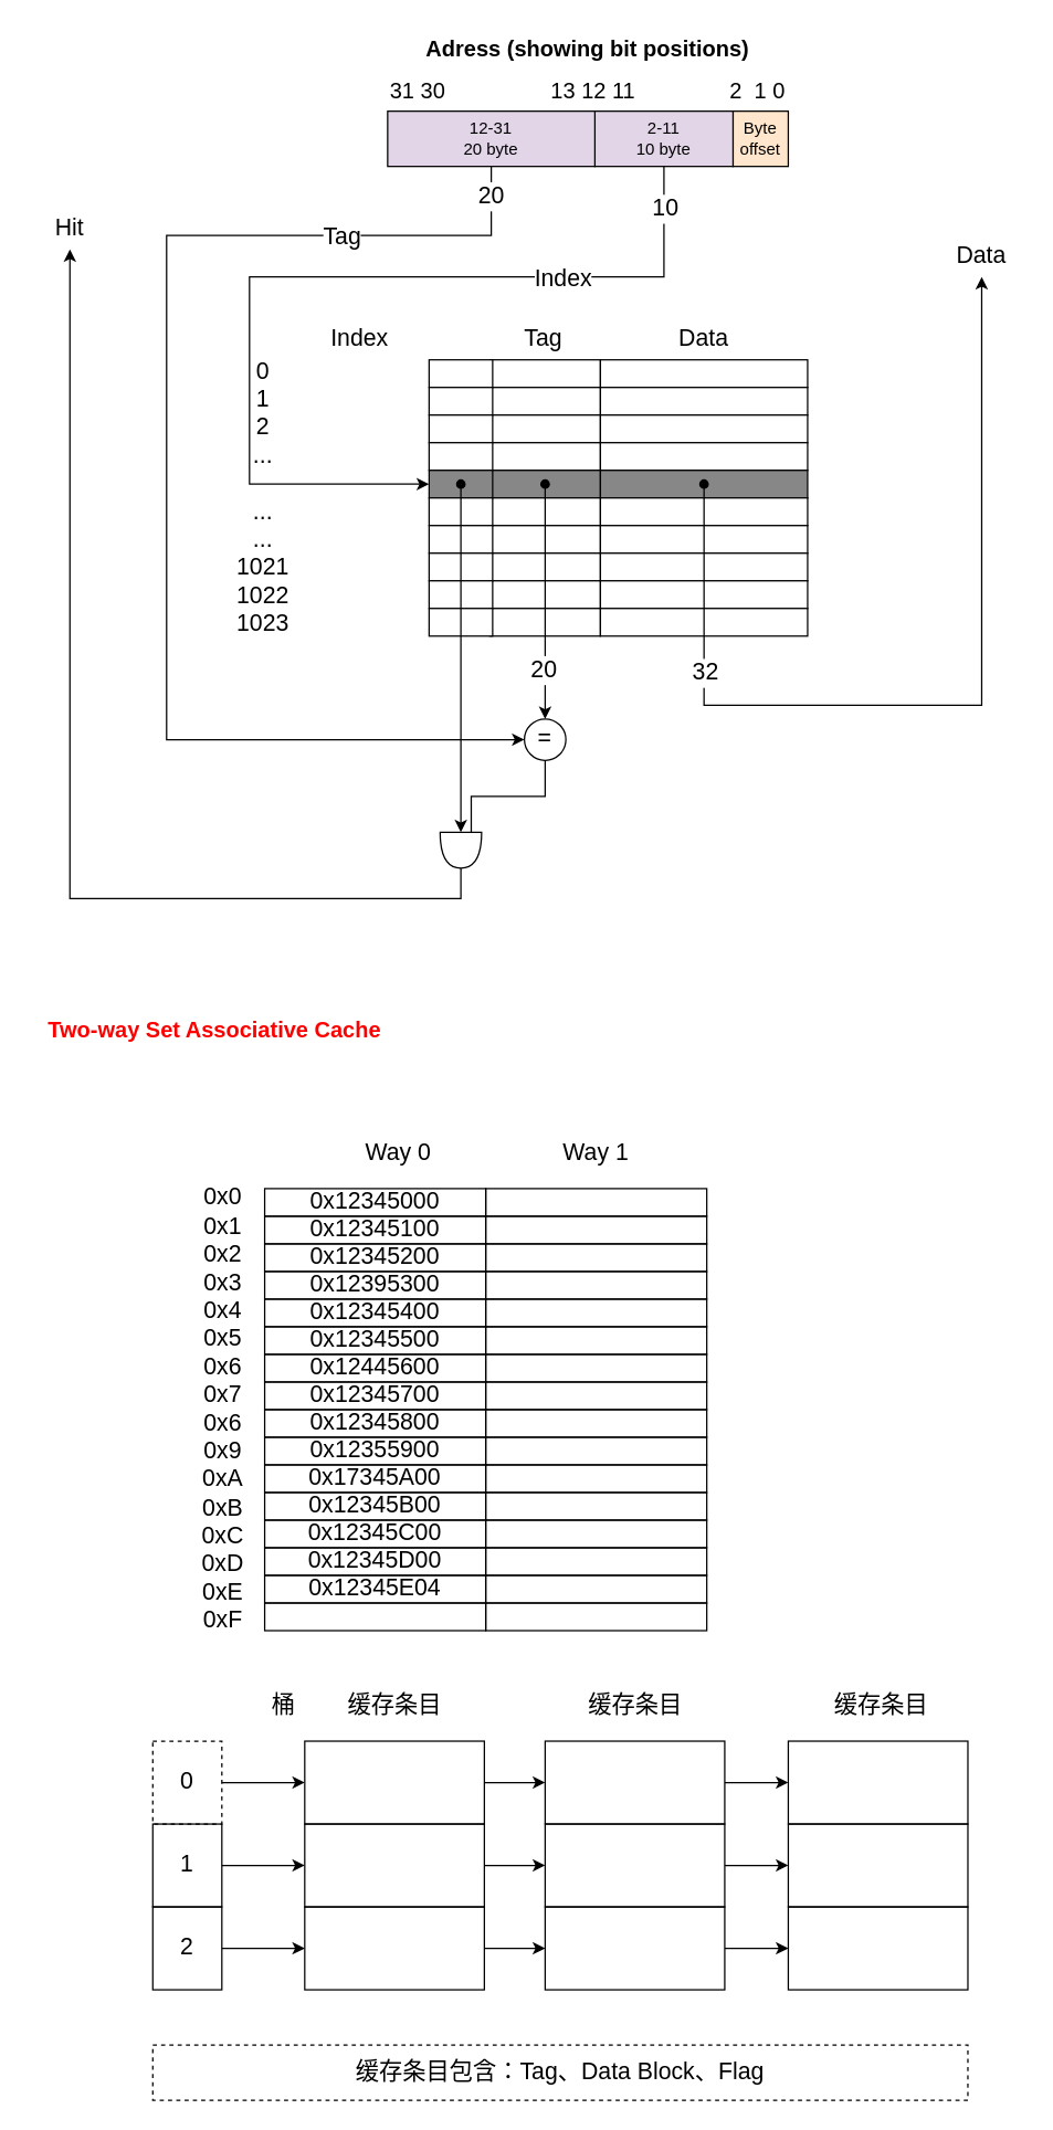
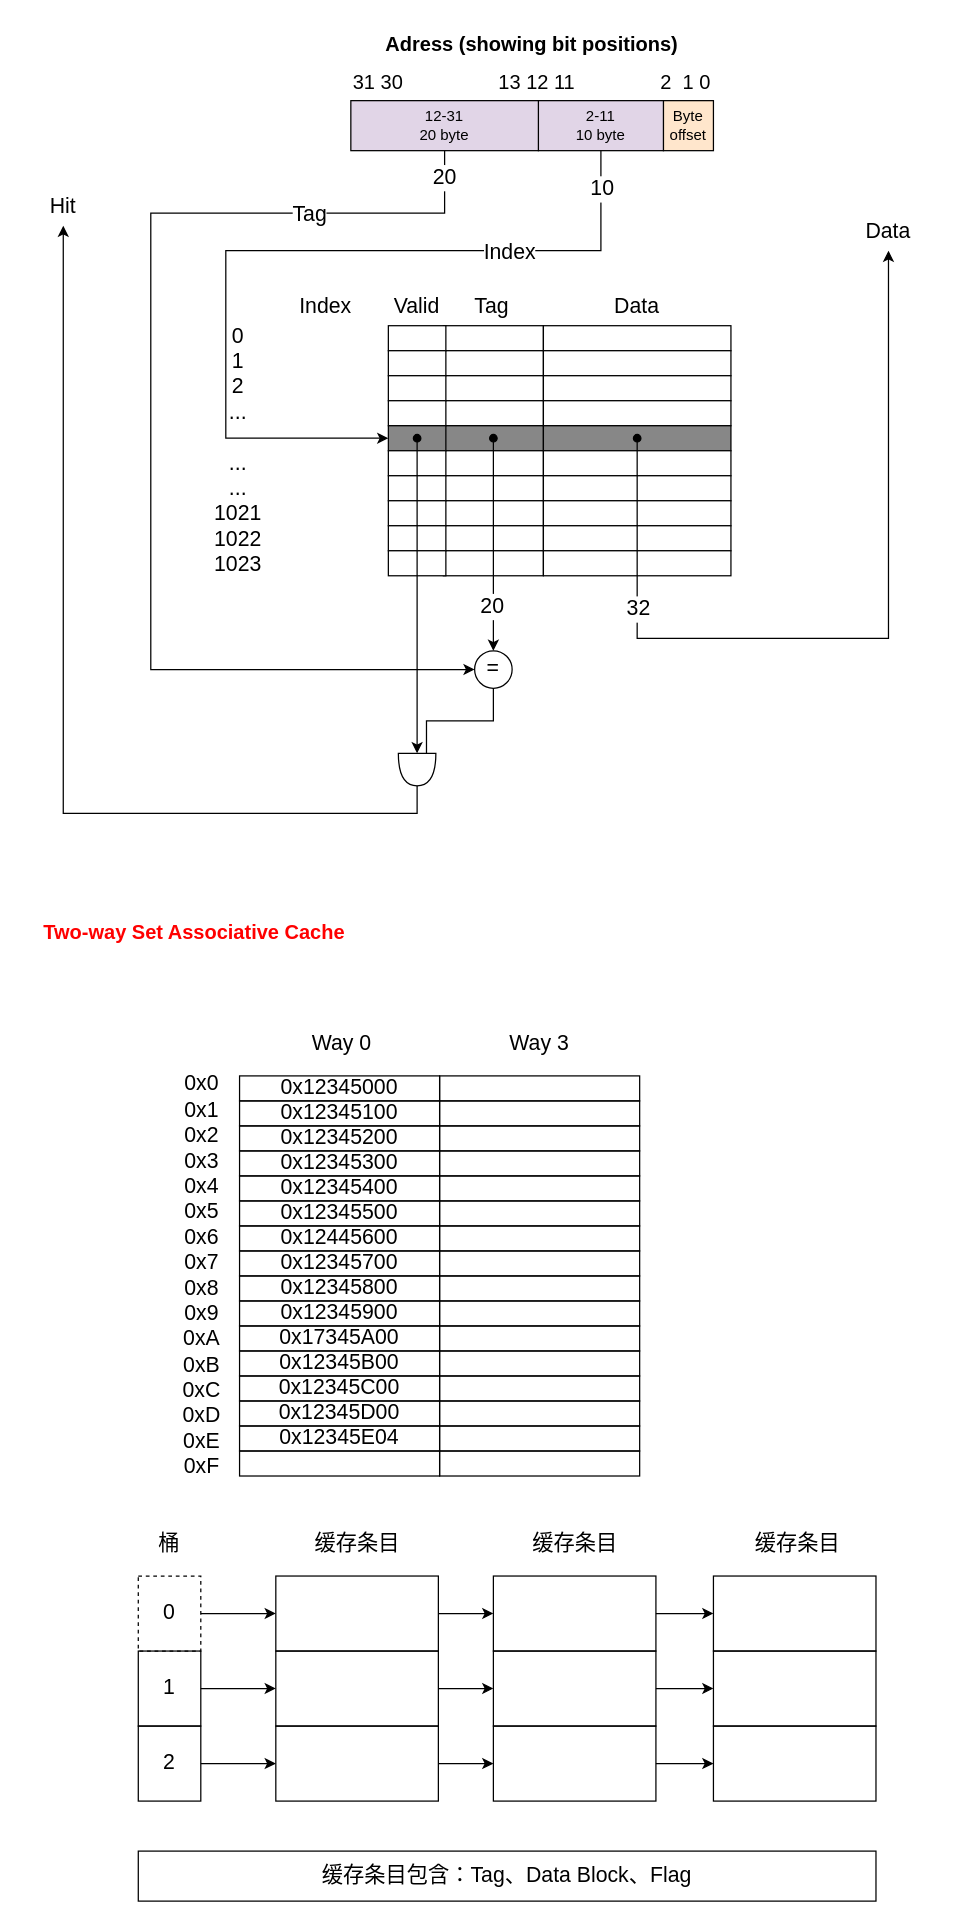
+ <mxCell id="50" value="Valid" style="text;html=1;strokeColor=none;fillColor=none;align=center;verticalAlign=middle;whiteSpace=wrap;rounded=0;labelBackgroundColor=none;fontSize=17;fontColor=#000000;" vertex="1" parent="16"><mxGeometry width="60" height="30" as="geometry" /></mxCell>
- <mxCell id="99" value="Way 0" style="text;html=1;strokeColor=none;fillColor=none;align=center;verticalAlign=middle;whiteSpace=wrap;rounded=0;labelBackgroundColor=none;fontSize=17;fontColor=#000000;" vertex="1" parent="1"><mxGeometry x="258" y="820" width="60" height="30" as="geometry" /></mxCell>
+ <mxCell id="99" value="Way 0" style="text;html=1;strokeColor=none;fillColor=none;align=center;verticalAlign=middle;whiteSpace=wrap;rounded=0;labelBackgroundColor=none;fontSize=17;fontColor=#000000;" vertex="1" parent="1"><mxGeometry x="243" y="820" width="60" height="30" as="geometry" /></mxCell>
- <mxCell id="100" value="Way 1" style="text;html=1;strokeColor=none;fillColor=none;align=center;verticalAlign=middle;whiteSpace=wrap;rounded=0;labelBackgroundColor=none;fontSize=17;fontColor=#000000;" vertex="1" parent="1"><mxGeometry x="401" y="820" width="60" height="30" as="geometry" /></mxCell>
+ <mxCell id="100" value="Way 3" style="text;html=1;strokeColor=none;fillColor=none;align=center;verticalAlign=middle;whiteSpace=wrap;rounded=0;labelBackgroundColor=none;fontSize=17;fontColor=#000000;" vertex="1" parent="1"><mxGeometry x="401" y="820" width="60" height="30" as="geometry" /></mxCell>
- <mxCell id="70" value="0x12395300" style="rounded=0;whiteSpace=wrap;html=1;labelBackgroundColor=none;fontSize=17;fontColor=#000000;fillColor=none;" vertex="1" parent="1"><mxGeometry x="191" y="920" width="160" height="20" as="geometry" /></mxCell>
+ <mxCell id="70" value="0x12345300" style="rounded=0;whiteSpace=wrap;html=1;labelBackgroundColor=none;fontSize=17;fontColor=#000000;fillColor=none;" vertex="1" parent="1"><mxGeometry x="191" y="920" width="160" height="20" as="geometry" /></mxCell>
- <mxCell id="67" value="0x0&lt;br&gt;0x1&lt;br&gt;0x2&lt;br&gt;0x3&lt;br&gt;0x4&lt;br&gt;0x5&lt;br&gt;0x6&lt;br&gt;0x7&lt;br&gt;0x6&lt;br&gt;0x9&lt;br&gt;0xA&lt;br&gt;0xB&lt;br&gt;0xC&lt;br&gt;0xD&lt;br&gt;0xE&lt;br&gt;0xF" style="text;html=1;strokeColor=none;fillColor=none;align=center;verticalAlign=middle;whiteSpace=wrap;rounded=0;labelBackgroundColor=none;fontSize=17;fontColor=#000000;" vertex="1" parent="1"><mxGeometry x="131" y="880" width="60" height="280" as="geometry" /></mxCell>
+ <mxCell id="67" value="0x0&lt;br&gt;0x1&lt;br&gt;0x2&lt;br&gt;0x3&lt;br&gt;0x4&lt;br&gt;0x5&lt;br&gt;0x6&lt;br&gt;0x7&lt;br&gt;0x8&lt;br&gt;0x9&lt;br&gt;0xA&lt;br&gt;0xB&lt;br&gt;0xC&lt;br&gt;0xD&lt;br&gt;0xE&lt;br&gt;0xF" style="text;html=1;strokeColor=none;fillColor=none;align=center;verticalAlign=middle;whiteSpace=wrap;rounded=0;labelBackgroundColor=none;fontSize=17;fontColor=#000000;" vertex="1" parent="1"><mxGeometry x="131" y="880" width="60" height="280" as="geometry" /></mxCell>
- <mxCell id="76" value="0x12355900" style="rounded=0;whiteSpace=wrap;html=1;labelBackgroundColor=none;fontSize=17;fontColor=#000000;fillColor=none;" vertex="1" parent="1"><mxGeometry x="191" y="1040" width="160" height="20" as="geometry" /></mxCell>
+ <mxCell id="76" value="0x12345900" style="rounded=0;whiteSpace=wrap;html=1;labelBackgroundColor=none;fontSize=17;fontColor=#000000;fillColor=none;" vertex="1" parent="1"><mxGeometry x="191" y="1040" width="160" height="20" as="geometry" /></mxCell>
- <mxCell id="122" value="桶" style="text;html=1;strokeColor=none;fillColor=none;align=center;verticalAlign=middle;whiteSpace=wrap;rounded=0;labelBackgroundColor=none;fontSize=17;fontColor=#000000;" vertex="1" parent="1"><mxGeometry x="175" y="1220" width="60" height="30" as="geometry" /></mxCell>
+ <mxCell id="122" value="桶" style="text;html=1;strokeColor=none;fillColor=none;align=center;verticalAlign=middle;whiteSpace=wrap;rounded=0;labelBackgroundColor=none;fontSize=17;fontColor=#000000;" vertex="1" parent="1"><mxGeometry x="105" y="1220" width="60" height="30" as="geometry" /></mxCell>
- <mxCell id="126" value="缓存条目包含：Tag、Data Block、Flag" style="rounded=0;whiteSpace=wrap;html=1;labelBackgroundColor=none;fontSize=17;fontColor=#000000;fillColor=none;dashed=1;" vertex="1" parent="1"><mxGeometry x="110" y="1480" width="590" height="40" as="geometry" /></mxCell>
+ <mxCell id="126" value="缓存条目包含：Tag、Data Block、Flag" style="rounded=0;whiteSpace=wrap;html=1;labelBackgroundColor=none;fontSize=17;fontColor=#000000;fillColor=none;" vertex="1" parent="1"><mxGeometry x="110" y="1480" width="590" height="40" as="geometry" /></mxCell>
